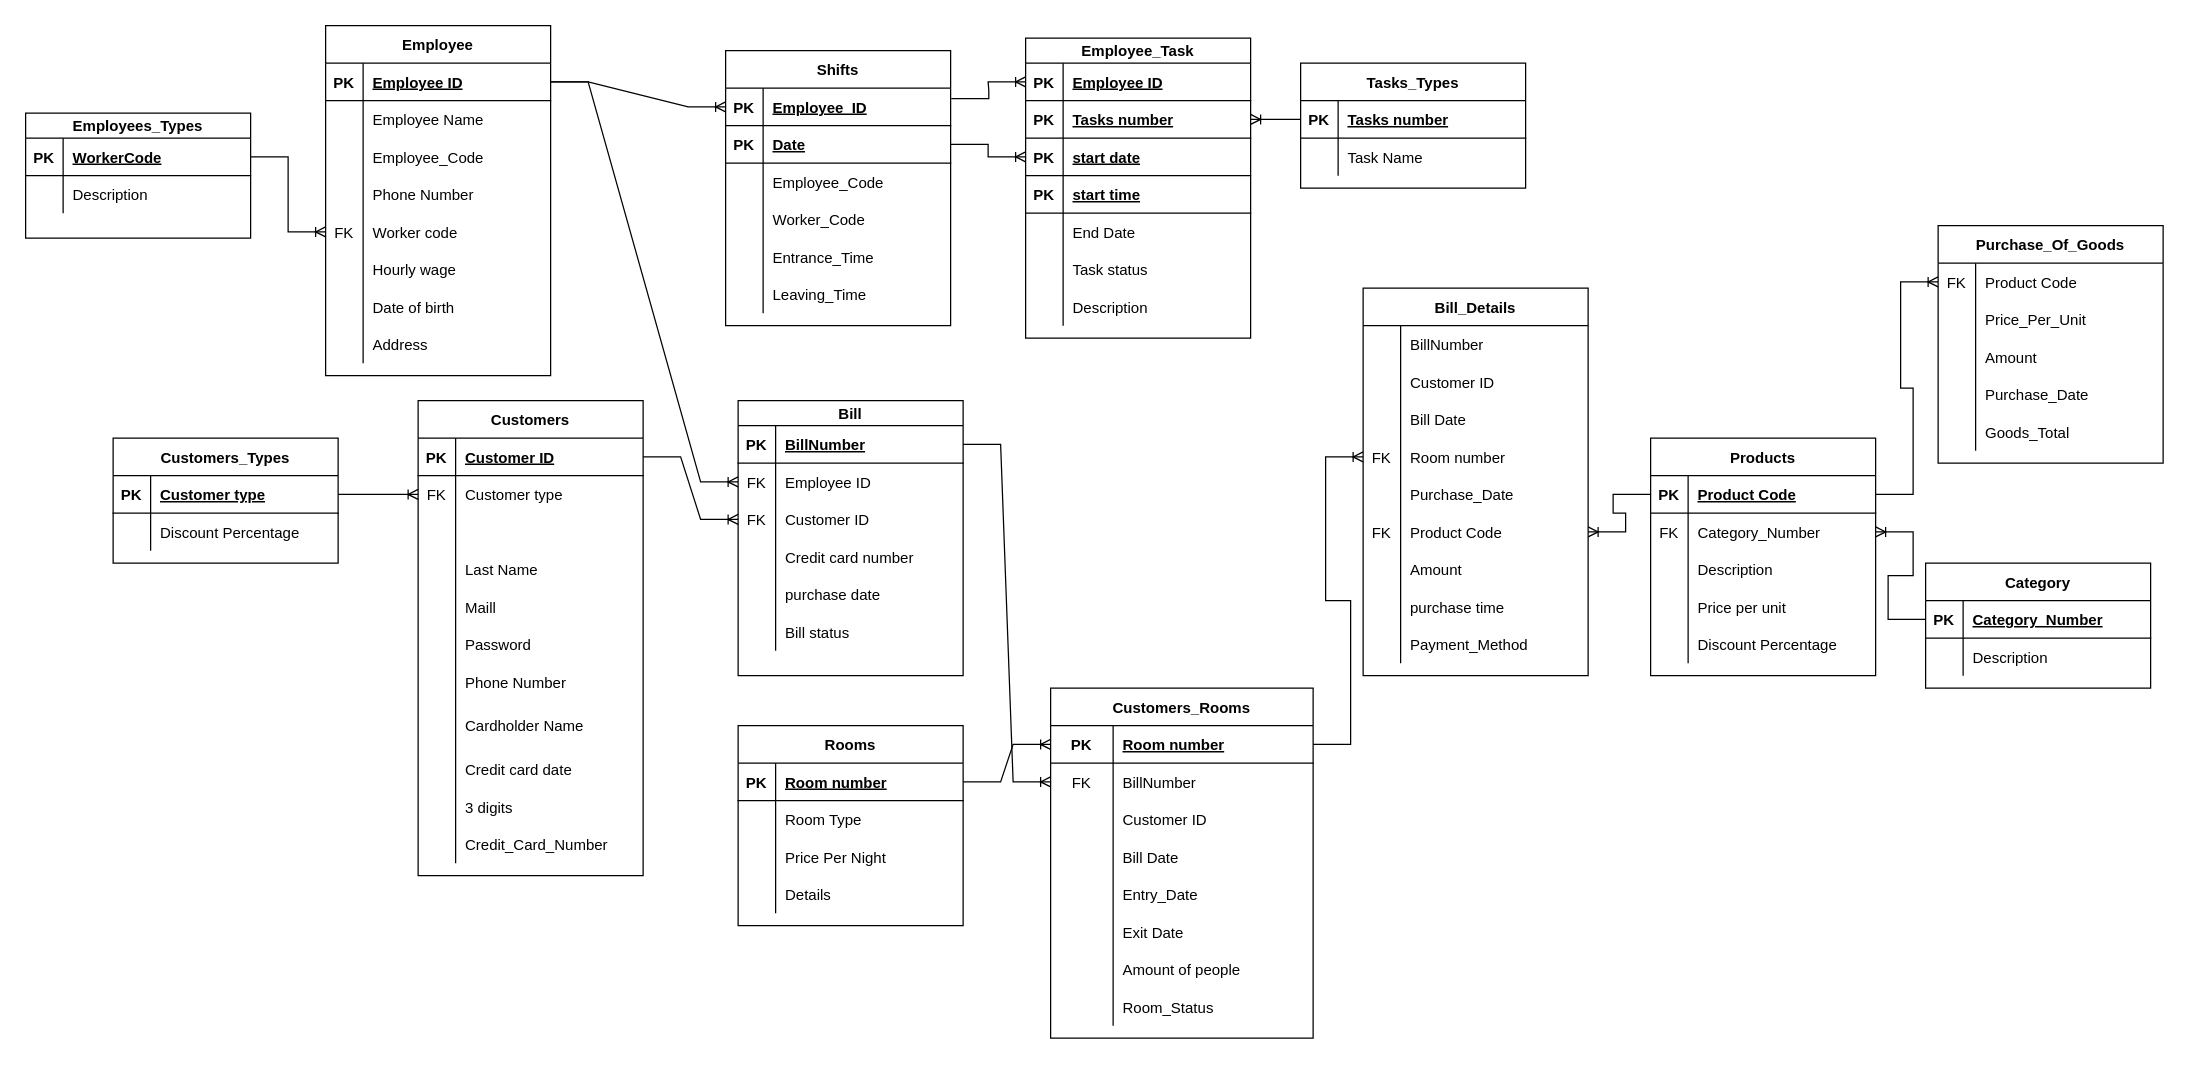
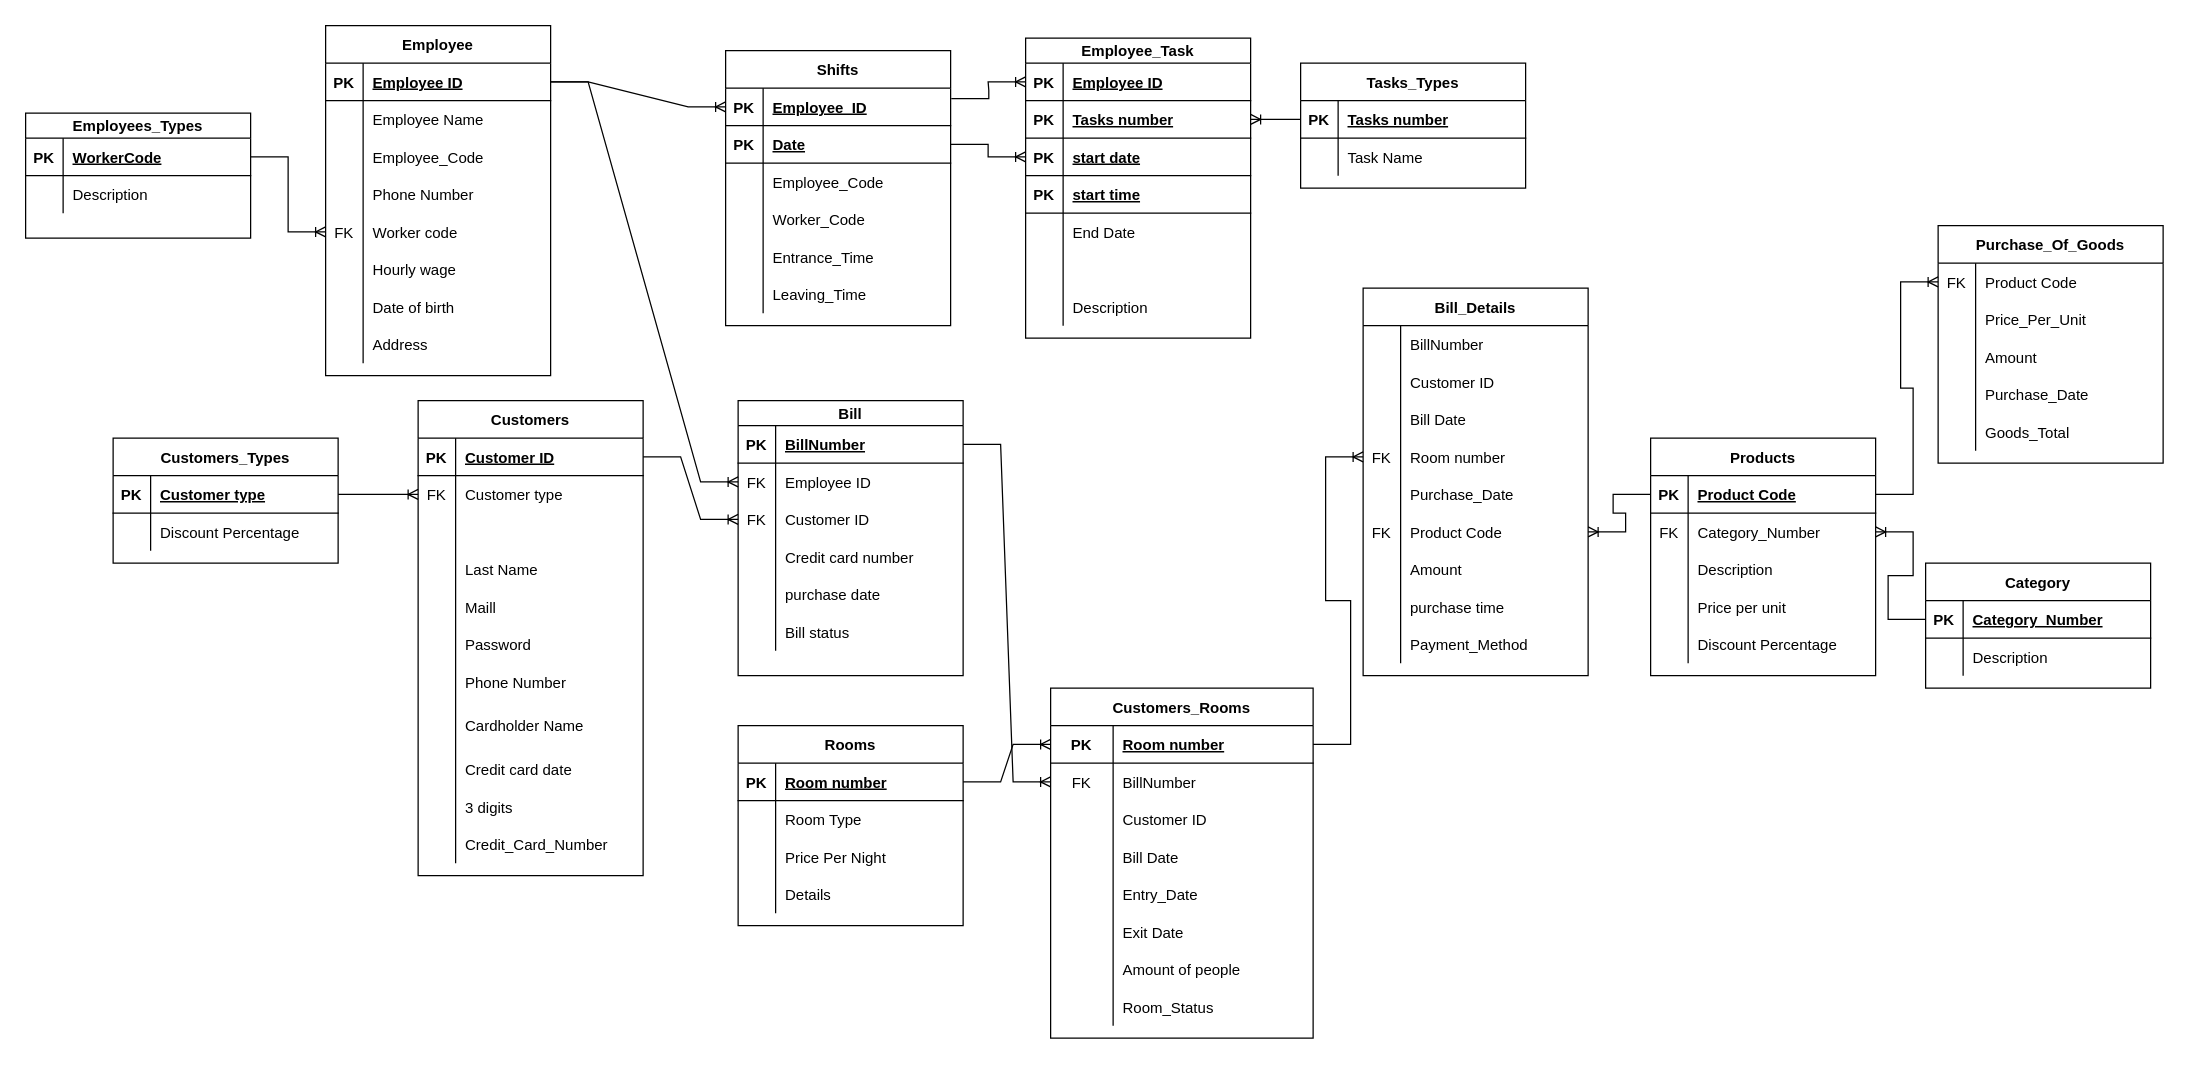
- <mxCell id="176" value="Task status" style="shape=partialRectangle;connectable=0;fillColor=none;top=0;left=0;bottom=0;right=0;align=left;spacingLeft=6;overflow=hidden;" parent="174" vertex="1"><mxGeometry x="30" width="150" height="30" as="geometry"><mxRectangle width="150" height="30" as="alternateBounds" /></mxGeometry></mxCell>
